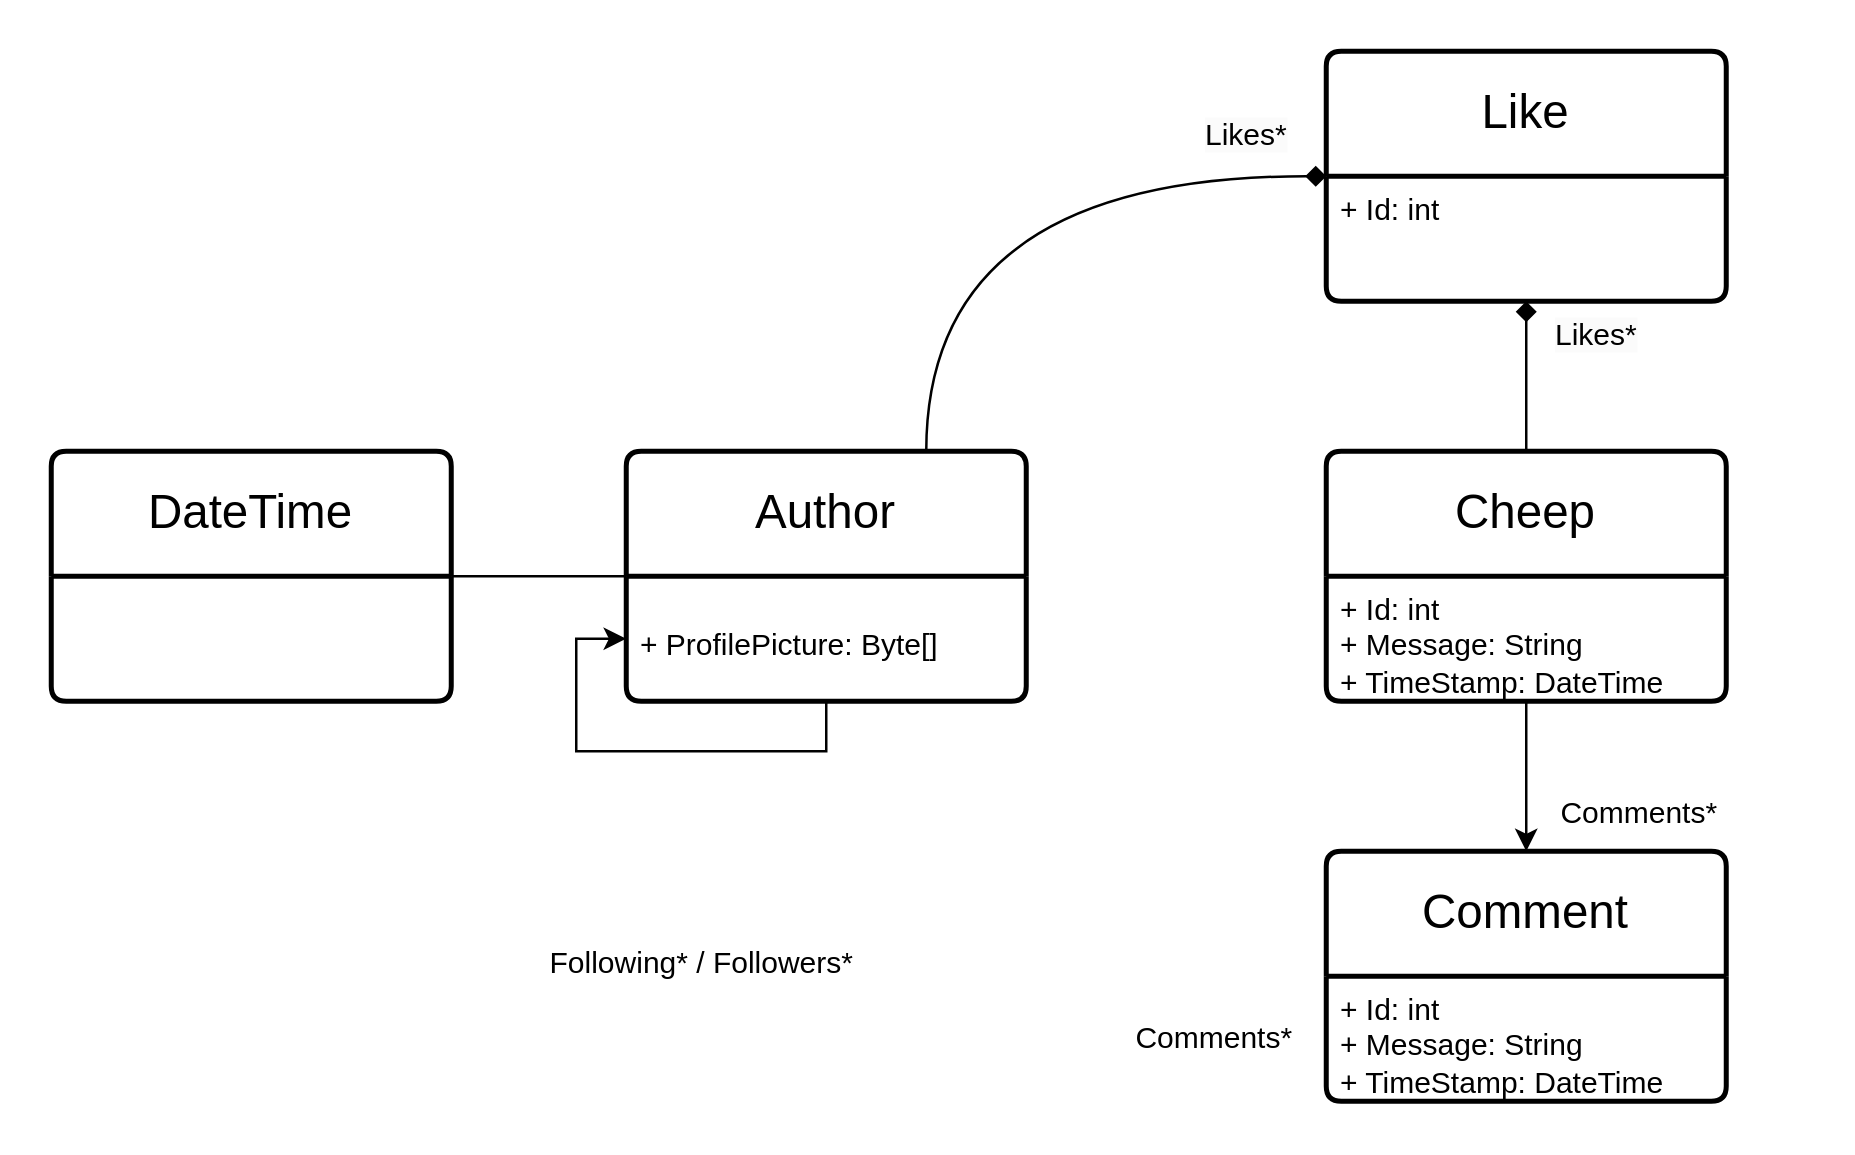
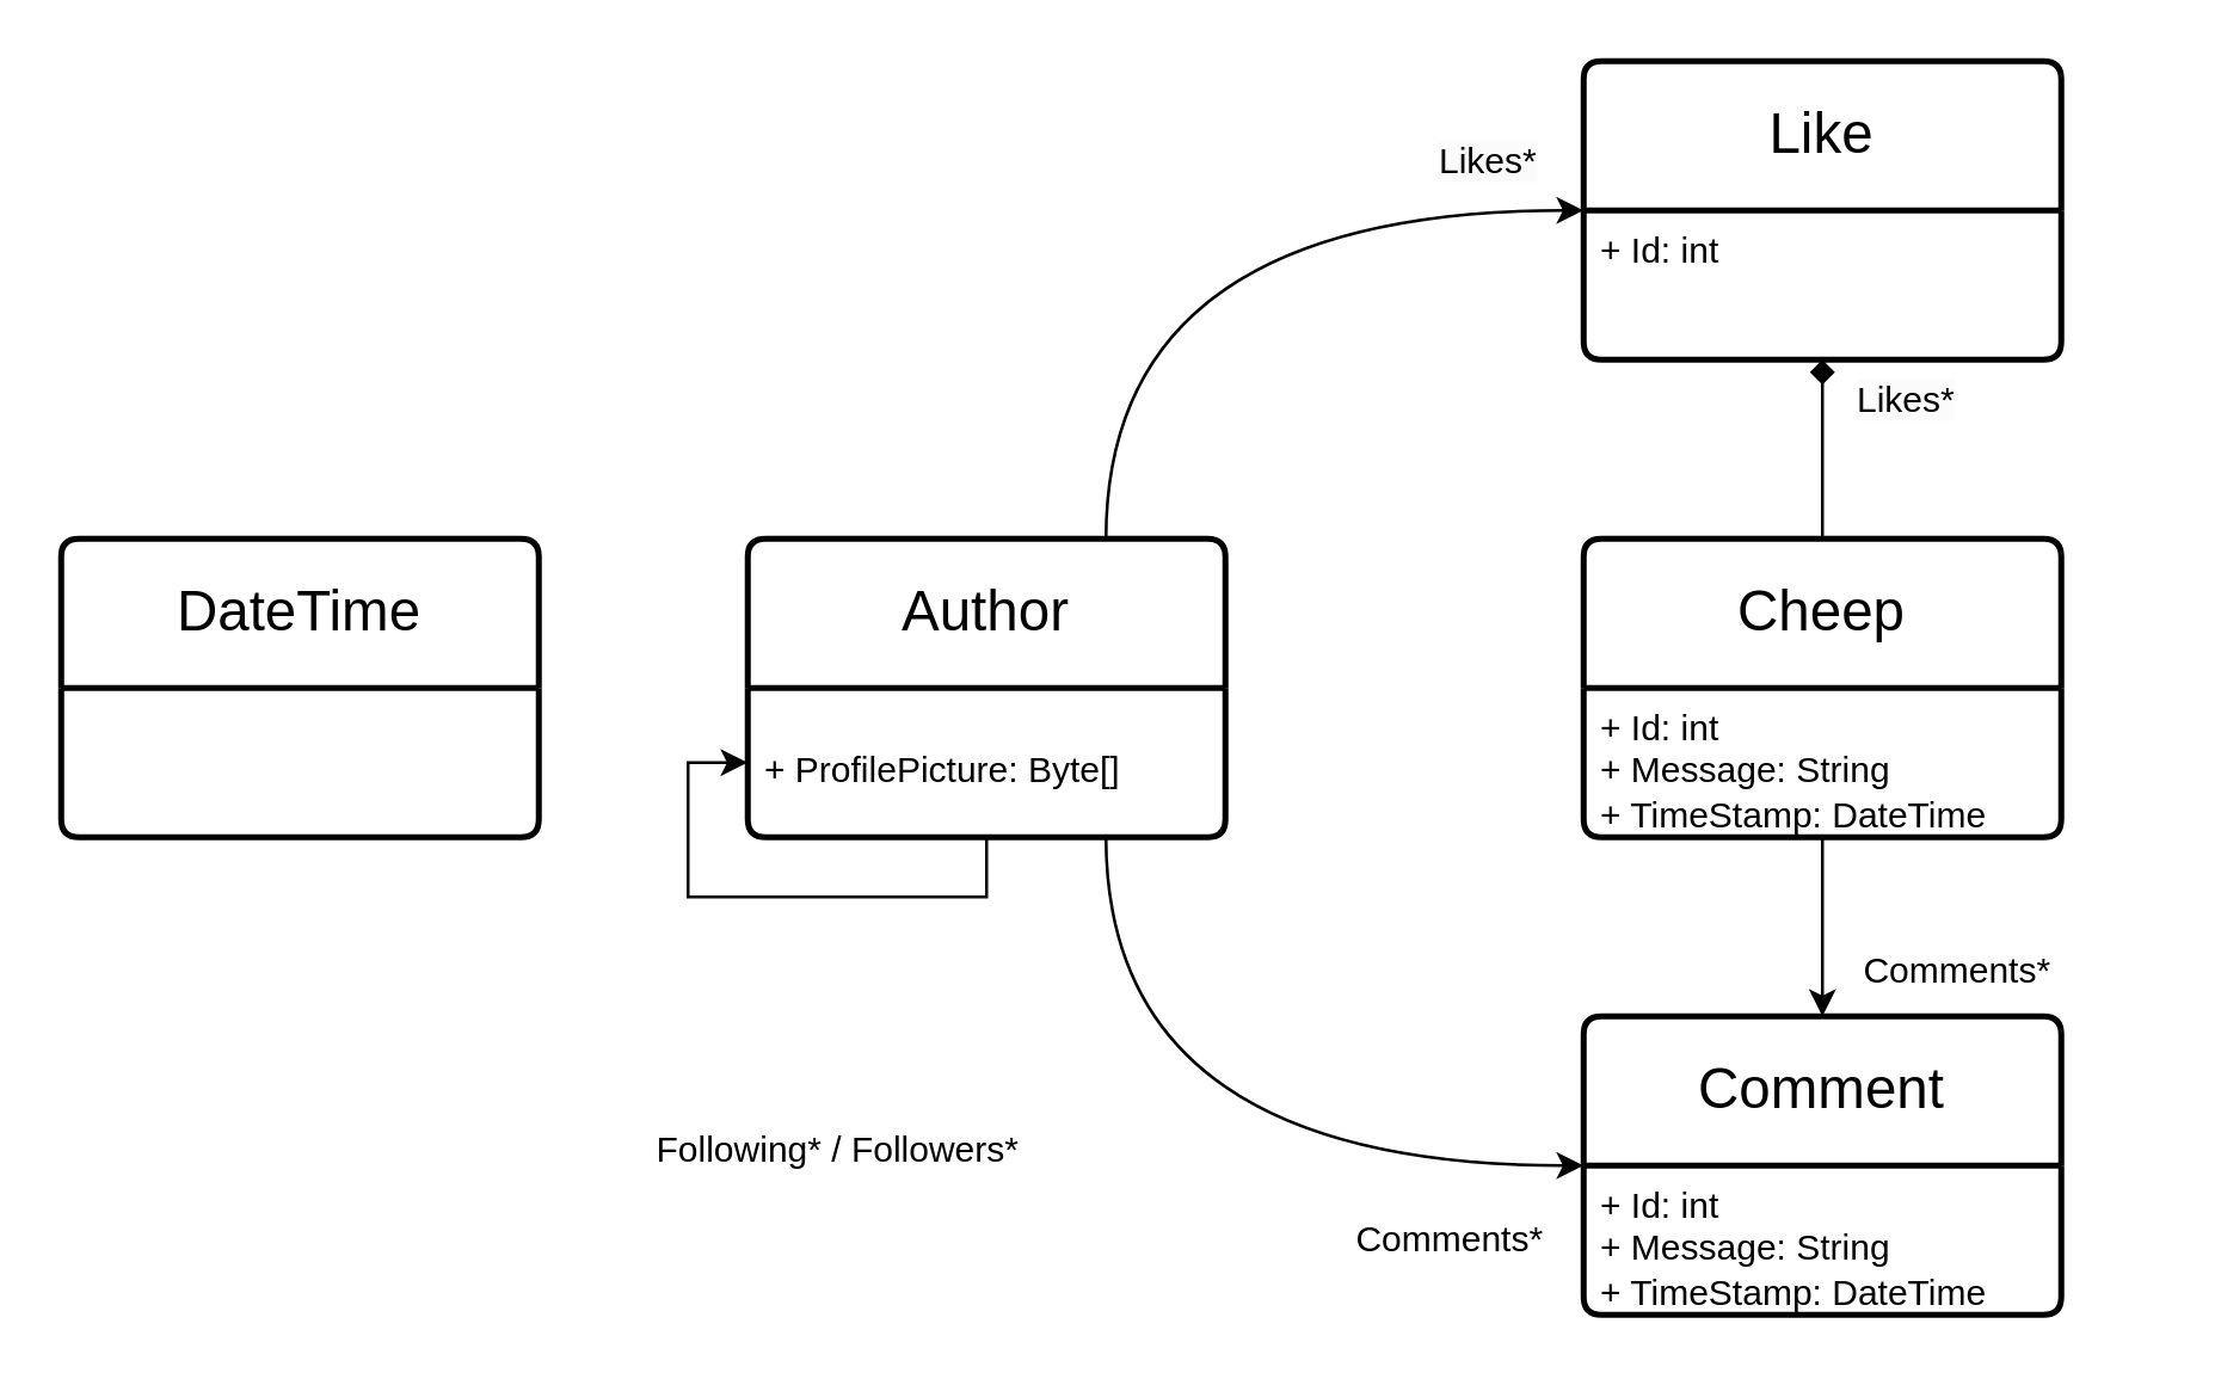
- <mxCell id="3" style="edgeStyle=orthogonalEdgeStyle;rounded=0;orthogonalLoop=1;jettySize=auto;html=1;exitX=0.75;exitY=0;exitDx=0;exitDy=0;entryX=0;entryY=0.5;entryDx=0;entryDy=0;curved=1;endArrow=diamond;" edge="1" parent="1" source="4" target="16"><mxGeometry relative="1" as="geometry" /></mxCell>
+ <mxCell id="3" style="edgeStyle=orthogonalEdgeStyle;rounded=0;orthogonalLoop=1;jettySize=auto;html=1;exitX=0.75;exitY=0;exitDx=0;exitDy=0;entryX=0;entryY=0.5;entryDx=0;entryDy=0;curved=1;" edge="1" parent="1" source="4" target="16"><mxGeometry relative="1" as="geometry" /></mxCell>
- <mxCell id="15" value="" style="edgeStyle=none;orthogonalLoop=1;jettySize=auto;html=1;rounded=0;entryX=0;entryY=0;entryDx=0;entryDy=0;endArrow=none;endFill=0;" parent="1" source="14" target="5" edge="1"><mxGeometry width="100" relative="1" as="geometry"><mxPoint x="0" y="130" as="sourcePoint" /><mxPoint x="100" y="130" as="targetPoint" /><Array as="points" /></mxGeometry></mxCell>
+ <mxCell id="20" style="edgeStyle=orthogonalEdgeStyle;rounded=0;orthogonalLoop=1;jettySize=auto;html=1;exitX=0.75;exitY=1;exitDx=0;exitDy=0;entryX=0;entryY=0.5;entryDx=0;entryDy=0;curved=1;" edge="1" parent="1" source="5" target="8"><mxGeometry relative="1" as="geometry" /></mxCell>
